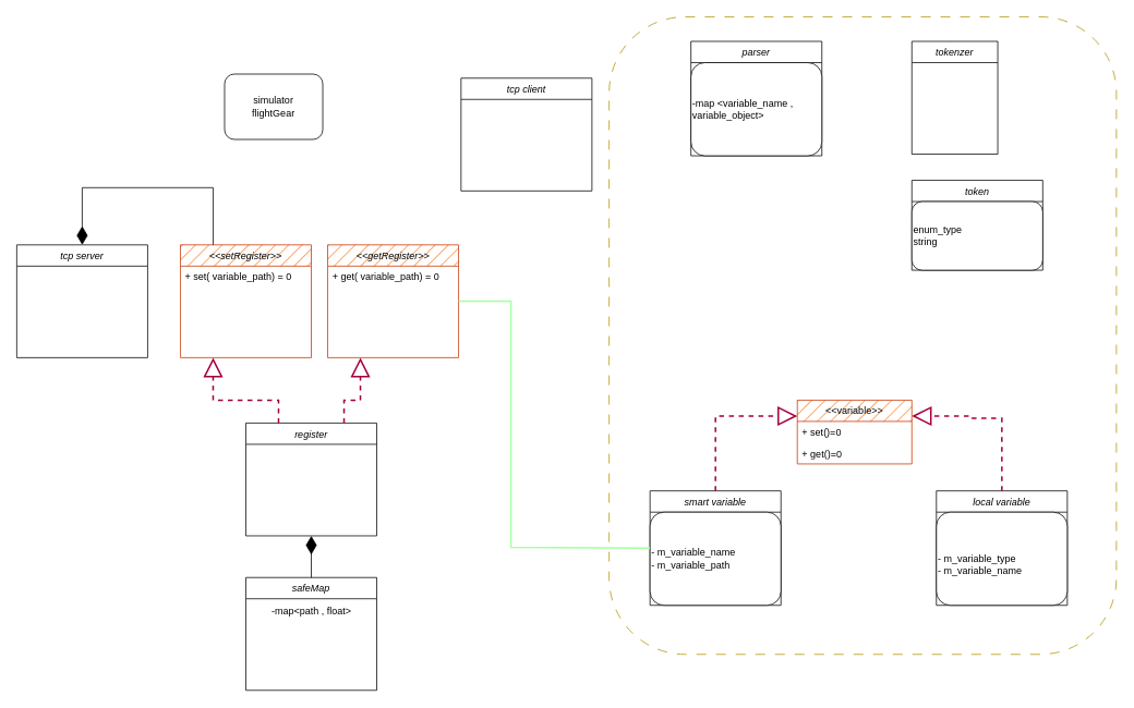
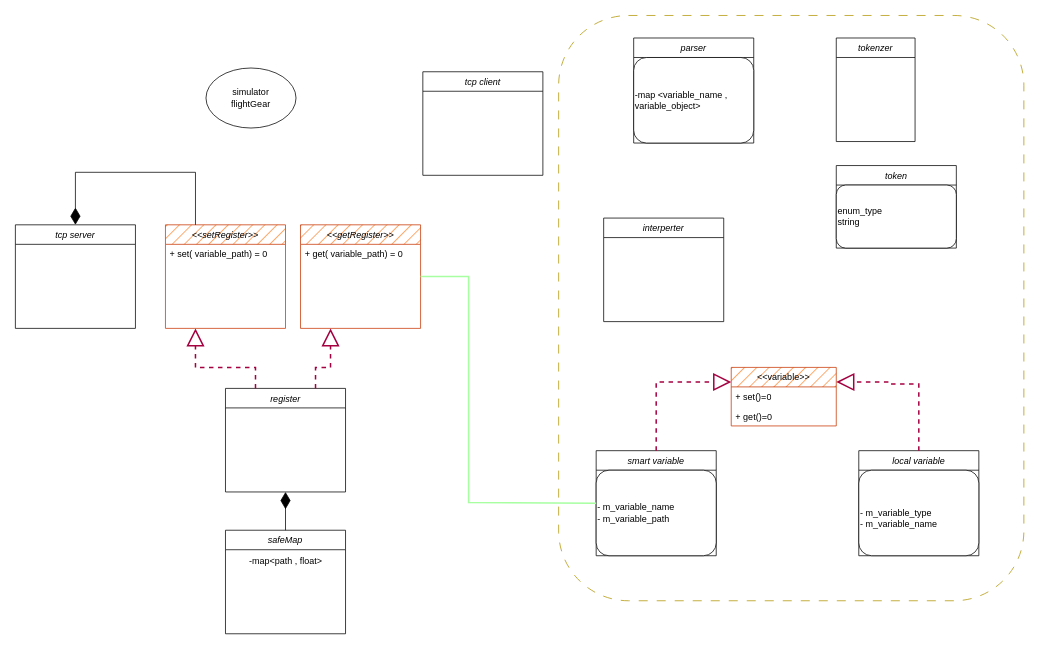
- <mxCell id="14" value="simulator &lt;br&gt;flightGear" style="whiteSpace=wrap;html=1;rounded=1;" vertex="1" parent="1"><mxGeometry x="274" y="90" width="120" height="80" as="geometry" /></mxCell>
+ <mxCell id="14" value="simulator &lt;br&gt;flightGear" style="ellipse;whiteSpace=wrap;html=1;" vertex="1" parent="1"><mxGeometry x="274" y="90" width="120" height="80" as="geometry" /></mxCell>
+ <mxCell id="16" value="interperter" style="swimlane;fontStyle=2;align=center;verticalAlign=top;childLayout=stackLayout;horizontal=1;startSize=26;horizontalStack=0;resizeParent=1;resizeLast=0;collapsible=1;marginBottom=0;rounded=0;shadow=0;strokeWidth=1;" vertex="1" parent="1"><mxGeometry x="804" y="290" width="160" height="138" as="geometry"><mxRectangle x="230" y="140" width="160" height="26" as="alternateBounds" /></mxGeometry></mxCell>
